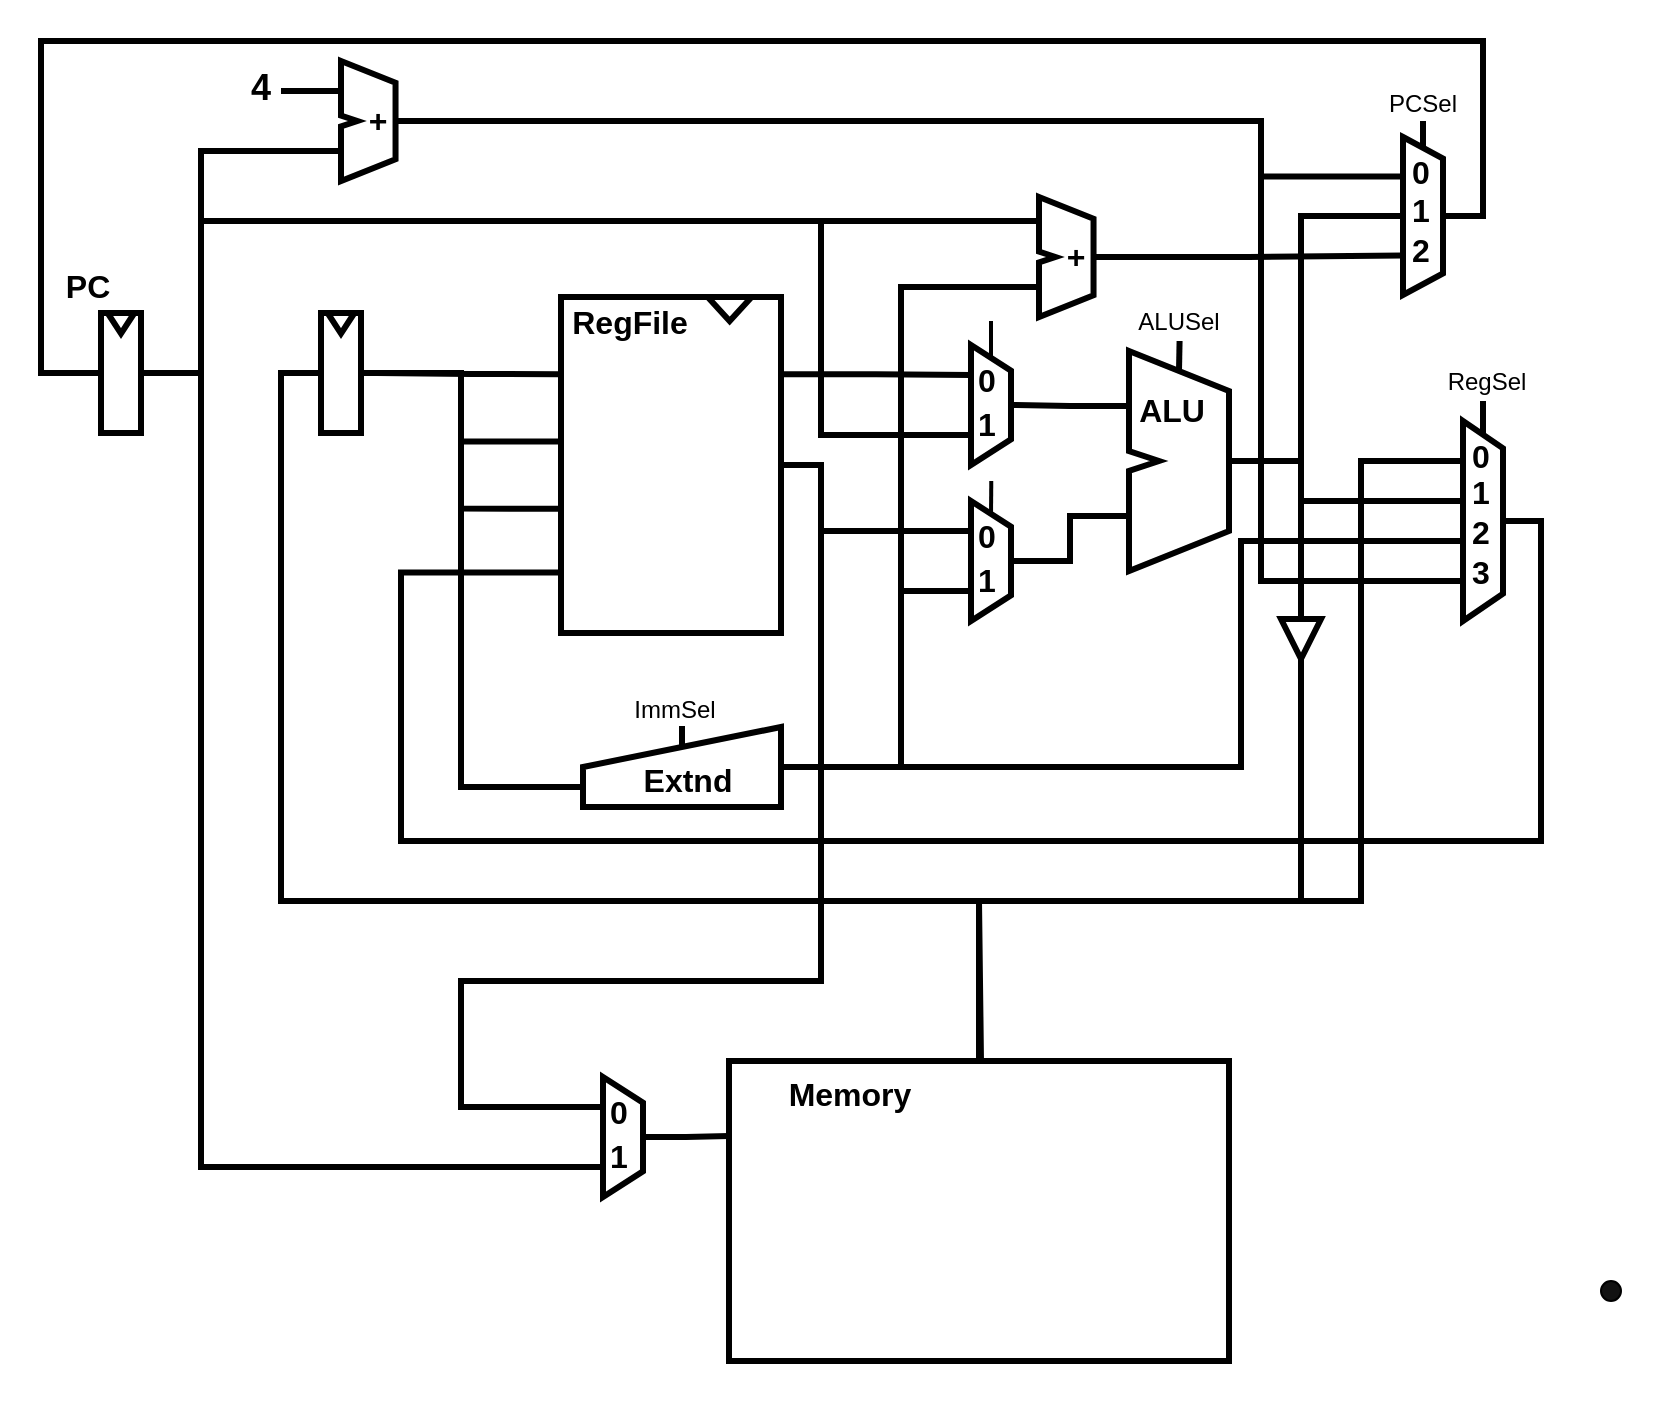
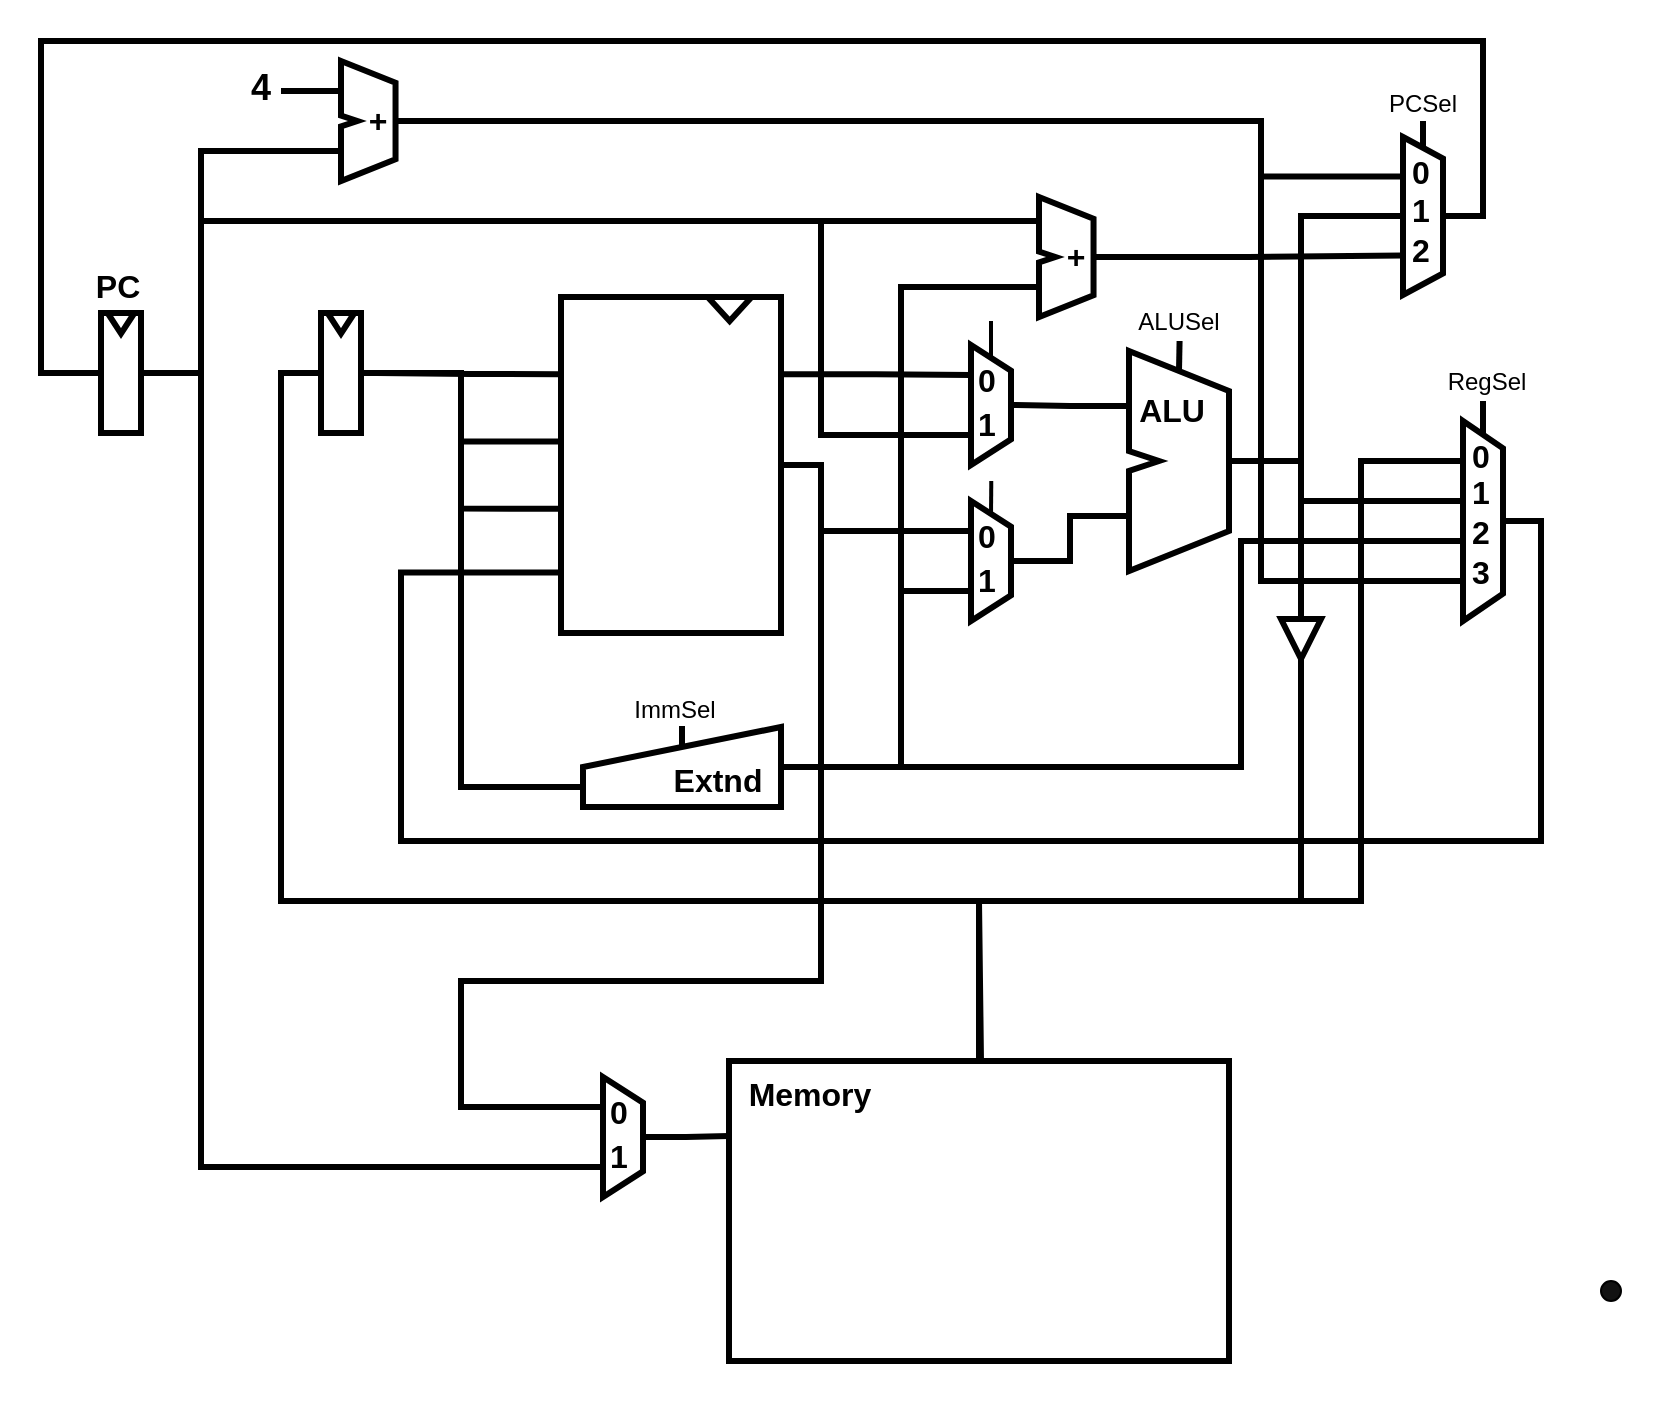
- <mxCell id="75" value="&lt;b&gt;PC&lt;/b&gt;" style="text;html=1;strokeColor=none;fillColor=none;align=center;verticalAlign=middle;whiteSpace=wrap;rounded=0;points=[];fontSize=16;" parent="1" vertex="1"><mxGeometry x="33.54" y="136" width="20.46" height="14" as="geometry" /></mxCell>
+ <mxCell id="75" value="&lt;b&gt;PC&lt;/b&gt;" style="text;html=1;strokeColor=none;fillColor=none;align=center;verticalAlign=middle;whiteSpace=wrap;rounded=0;points=[];fontSize=16;" parent="1" vertex="1"><mxGeometry x="48.54" y="136" width="20.46" height="14" as="geometry" /></mxCell>
- <mxCell id="34" value="&lt;b&gt;RegFile&lt;/b&gt;" style="text;html=1;strokeColor=none;fillColor=none;align=center;verticalAlign=middle;whiteSpace=wrap;rounded=0;points=[];fontSize=16;" parent="32" vertex="1"><mxGeometry x="9.538" y="6" width="50.459" height="14" as="geometry" /></mxCell>
- <mxCell id="8" value="&lt;b&gt;Extnd&lt;/b&gt;" style="text;html=1;strokeColor=none;fillColor=none;align=center;verticalAlign=middle;whiteSpace=wrap;rounded=0;points=[];fontSize=16;" parent="4" vertex="1"><mxGeometry x="28.076" y="20" width="49.5" height="14" as="geometry" /></mxCell>
+ <mxCell id="8" value="&lt;b&gt;Extnd&lt;/b&gt;" style="text;html=1;strokeColor=none;fillColor=none;align=center;verticalAlign=middle;whiteSpace=wrap;rounded=0;points=[];fontSize=16;" parent="4" vertex="1"><mxGeometry x="43.076" y="20" width="49.5" height="14" as="geometry" /></mxCell>
- <mxCell id="85" value="&lt;b&gt;Memory&lt;/b&gt;" style="text;html=1;strokeColor=none;fillColor=none;align=center;verticalAlign=middle;whiteSpace=wrap;rounded=0;points=[];fontSize=16;" parent="1" vertex="1"><mxGeometry x="389.54" y="540" width="70.46" height="14" as="geometry" /></mxCell>
+ <mxCell id="85" value="&lt;b&gt;Memory&lt;/b&gt;" style="text;html=1;strokeColor=none;fillColor=none;align=center;verticalAlign=middle;whiteSpace=wrap;rounded=0;points=[];fontSize=16;" parent="1" vertex="1"><mxGeometry x="369.54" y="540" width="70.46" height="14" as="geometry" /></mxCell>
